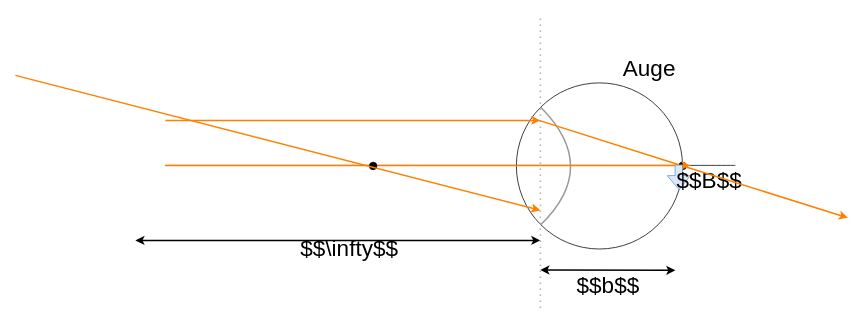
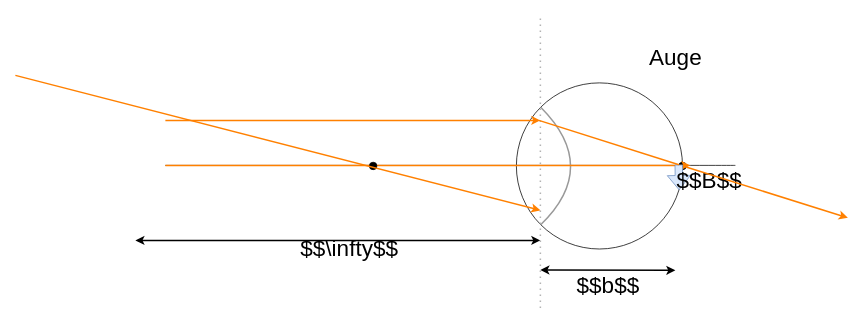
- <mxCell id="11" value="Auge" style="text;html=1;resizable=0;autosize=1;align=center;verticalAlign=middle;points=[];fillColor=none;strokeColor=none;rounded=0;fontSize=30;" parent="1" vertex="1"><mxGeometry x="819.5" y="70" width="90" height="40" as="geometry" /></mxCell>
+ <mxCell id="11" value="Auge" style="text;html=1;resizable=0;autosize=1;align=center;verticalAlign=middle;points=[];fillColor=none;strokeColor=none;rounded=0;fontSize=30;" parent="1" vertex="1"><mxGeometry x="854.5" y="55" width="90" height="40" as="geometry" /></mxCell>
